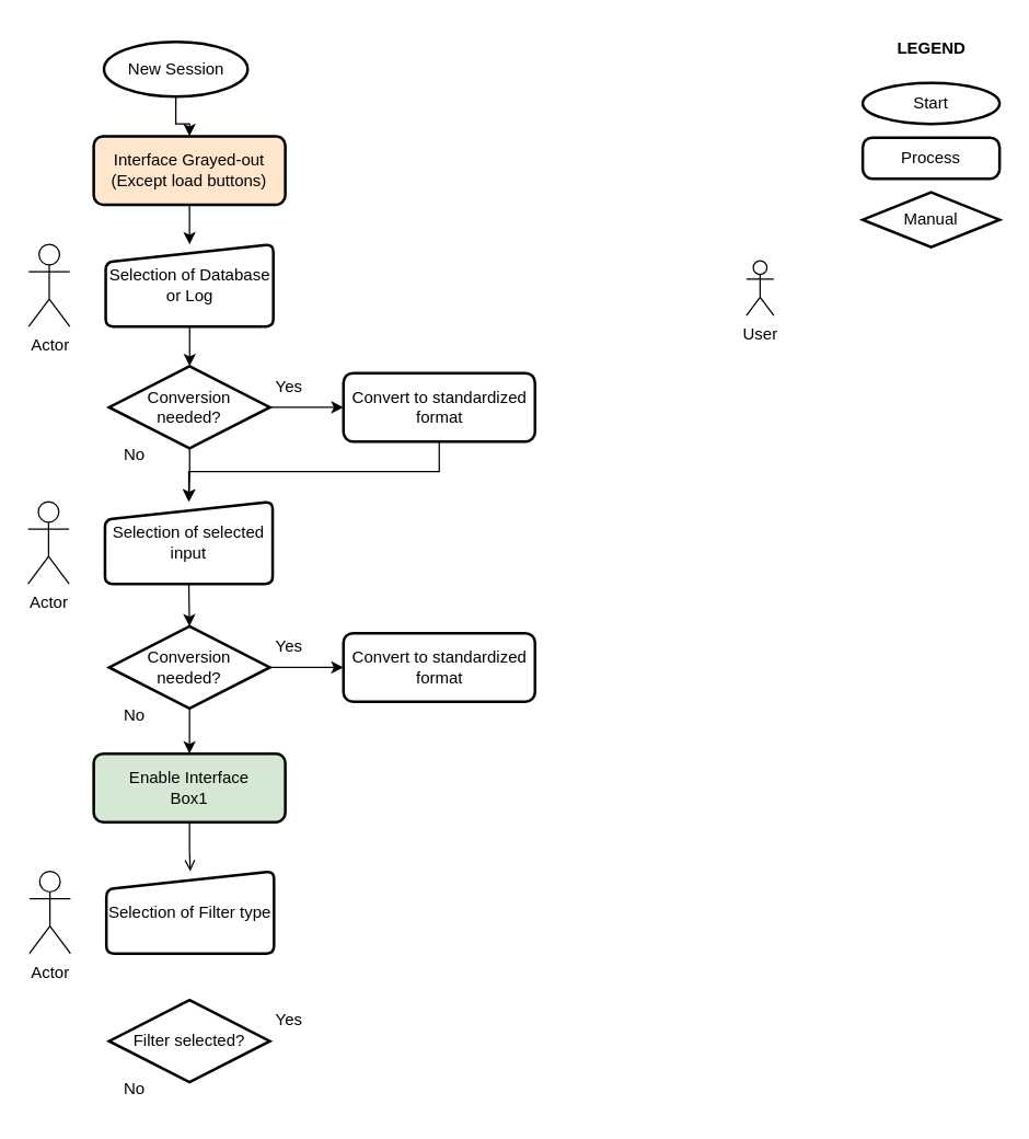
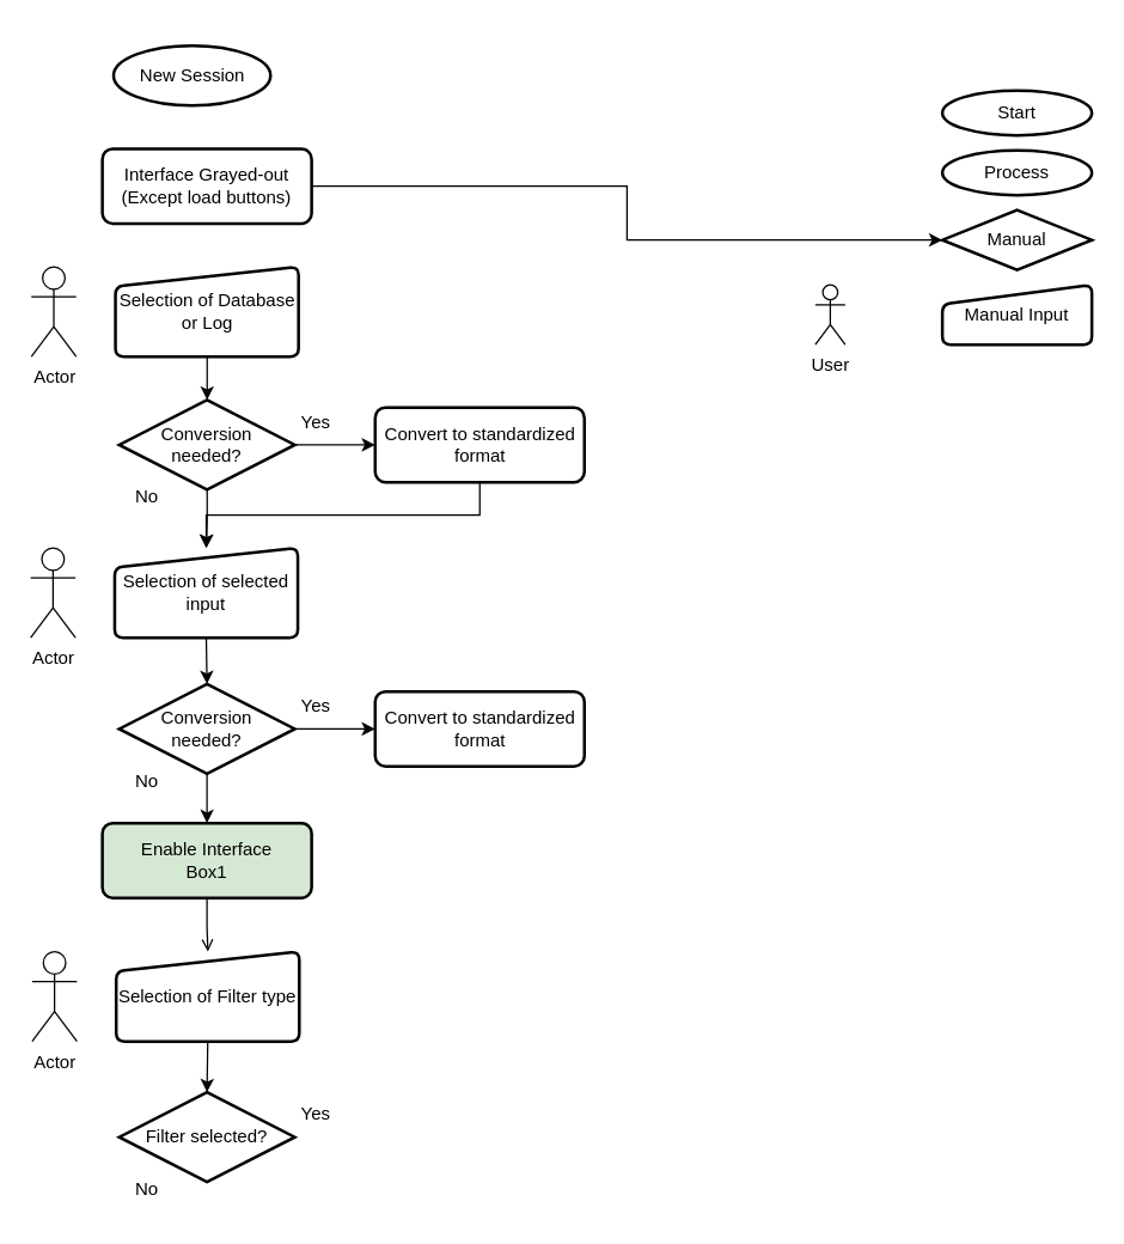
- <mxCell id="32" value="LEGEND" style="text;html=1;align=center;verticalAlign=middle;resizable=0;points=[];autosize=1;strokeColor=none;fillColor=none;fontStyle=1" vertex="1" parent="1"><mxGeometry x="645" y="20" width="70" height="30" as="geometry" /></mxCell>
- <mxCell id="9" value="" style="edgeStyle=orthogonalEdgeStyle;rounded=0;orthogonalLoop=1;jettySize=auto;html=1;" edge="1" parent="1" source="10" target="8"><mxGeometry relative="1" as="geometry" /></mxCell>
- <mxCell id="16" value="Process" style="rounded=1;whiteSpace=wrap;html=1;absoluteArcSize=1;arcSize=14;strokeWidth=2;" vertex="1" parent="1"><mxGeometry x="630" y="100" width="100" height="30" as="geometry" /></mxCell>
+ <mxCell id="16" value="Process" style="ellipse;whiteSpace=wrap;html=1;absoluteArcSize=1;arcSize=14;strokeWidth=2;" vertex="1" parent="1"><mxGeometry x="630" y="100" width="100" height="30" as="geometry" /></mxCell>
- <mxCell id="8" value="Interface Grayed-out&lt;div&gt;(Except load buttons)&lt;/div&gt;" style="rounded=1;whiteSpace=wrap;html=1;absoluteArcSize=1;arcSize=14;strokeWidth=2;fillColor=#ffe6cc;" vertex="1" parent="1"><mxGeometry x="68" y="99" width="140" height="50" as="geometry" /></mxCell>
+ <mxCell id="8" value="Interface Grayed-out&lt;div&gt;(Except load buttons)&lt;/div&gt;" style="rounded=1;whiteSpace=wrap;html=1;absoluteArcSize=1;arcSize=14;strokeWidth=2;" vertex="1" parent="1"><mxGeometry x="68" y="99" width="140" height="50" as="geometry" /></mxCell>
- <mxCell id="7" value="" style="edgeStyle=orthogonalEdgeStyle;rounded=0;orthogonalLoop=1;jettySize=auto;html=1;" edge="1" parent="1" source="8" target="14"><mxGeometry relative="1" as="geometry" /></mxCell>
+ <mxCell id="7" value="" style="edgeStyle=orthogonalEdgeStyle;rounded=0;orthogonalLoop=1;jettySize=auto;html=1;" edge="1" parent="1" source="8" target="18"><mxGeometry relative="1" as="geometry" /></mxCell>
+ <mxCell id="15" value="Manual Input" style="html=1;strokeWidth=2;shape=manualInput;whiteSpace=wrap;rounded=1;size=13;arcSize=11;" vertex="1" parent="1"><mxGeometry x="630" y="190" width="100" height="40" as="geometry" /></mxCell>
+ <mxCell id="38" style="edgeStyle=orthogonalEdgeStyle;rounded=0;orthogonalLoop=1;jettySize=auto;html=1;exitX=0.5;exitY=1;exitDx=0;exitDy=0;entryX=0.5;entryY=0;entryDx=0;entryDy=0;entryPerimeter=0;" edge="1" parent="1" source="34" target="35"><mxGeometry relative="1" as="geometry" /></mxCell>
